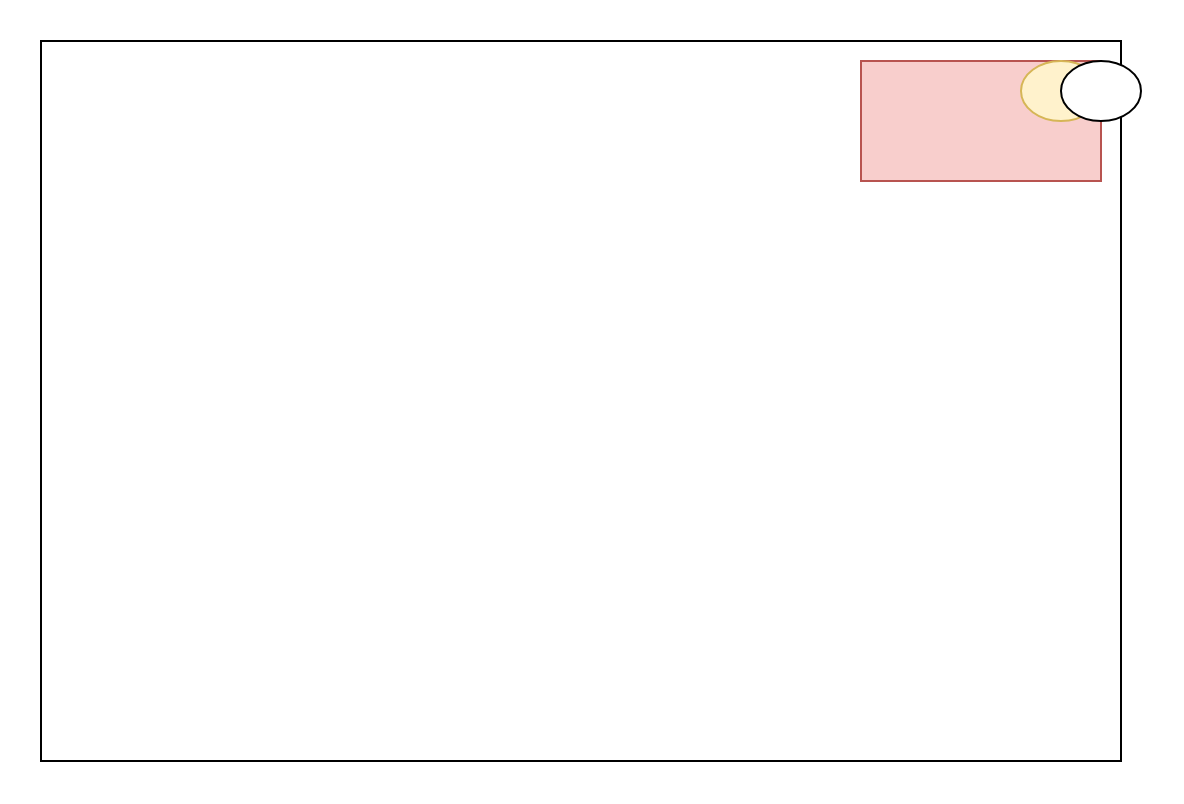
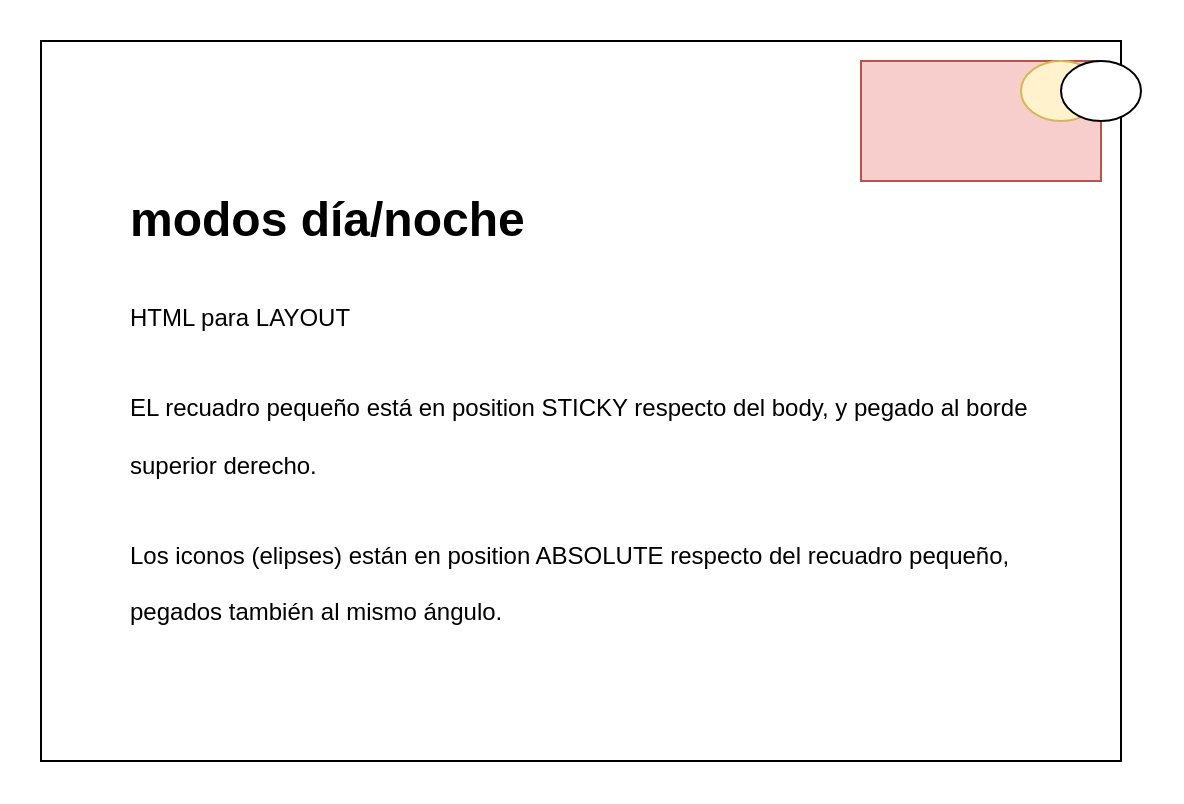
+ <mxCell id="6" value="&lt;h1&gt;&lt;span style=&quot;background-color: initial;&quot;&gt;modos día/noche&lt;/span&gt;&lt;/h1&gt;&lt;h1&gt;&lt;span style=&quot;background-color: initial; font-size: 12px; font-weight: normal;&quot;&gt;HTML para LAYOUT&lt;/span&gt;&lt;/h1&gt;&lt;h1&gt;&lt;span style=&quot;background-color: initial; font-size: 12px; font-weight: normal;&quot;&gt;EL recuadro pequeño está en position STICKY respecto del body, y pegado al borde superior derecho.&lt;/span&gt;&lt;/h1&gt;&lt;h1&gt;&lt;span style=&quot;background-color: initial; font-size: 12px; font-weight: normal;&quot;&gt;Los iconos (elipses) están en position ABSOLUTE respecto del recuadro pequeño, pegados también al mismo ángulo.&lt;/span&gt;&lt;br&gt;&lt;/h1&gt;" style="text;html=1;strokeColor=none;fillColor=none;spacing=5;spacingTop=-20;whiteSpace=wrap;overflow=hidden;rounded=0;" parent="1" vertex="1"><mxGeometry x="60" y="90" width="470" height="250" as="geometry" /></mxCell>
